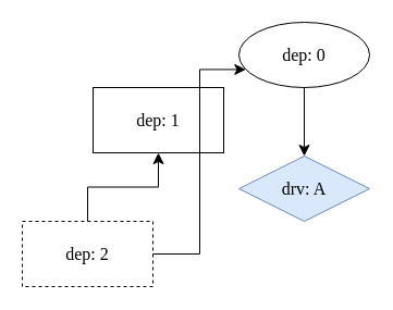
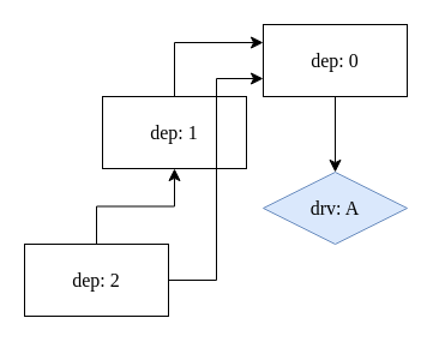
+ <mxCell id="6" value="" style="endArrow=classic;html=1;rounded=0;fontSize=12;startSize=8;endSize=8;exitX=0.5;exitY=0;exitDx=0;exitDy=0;entryX=0;entryY=0.25;entryDx=0;entryDy=0;edgeStyle=orthogonalEdgeStyle;elbow=vertical;" edge="1" parent="1" source="5" target="3"><mxGeometry width="50" height="50" relative="1" as="geometry"><mxPoint x="71" y="54" as="sourcePoint" /><mxPoint x="121" y="4" as="targetPoint" /></mxGeometry></mxCell>
- <mxCell id="3" value="&lt;font data-font-src=&quot;https://fonts.googleapis.com/css?family=Atkinson+Hyperlegible&quot; face=&quot;Atkinson Hyperlegible&quot;&gt;dep: 0&lt;/font&gt;" style="ellipse;whiteSpace=wrap;html=1;fontSize=16;" vertex="1" parent="1"><mxGeometry x="219" y="20" width="120" height="60" as="geometry" /></mxCell>
+ <mxCell id="3" value="&lt;font data-font-src=&quot;https://fonts.googleapis.com/css?family=Atkinson+Hyperlegible&quot; face=&quot;Atkinson Hyperlegible&quot;&gt;dep: 0&lt;/font&gt;" style="rounded=0;whiteSpace=wrap;html=1;fontSize=16;" vertex="1" parent="1"><mxGeometry x="219" y="20" width="120" height="60" as="geometry" /></mxCell>
- <mxCell id="8" value="&lt;div&gt;&lt;font data-font-src=&quot;https://fonts.googleapis.com/css?family=Atkinson+Hyperlegible&quot; face=&quot;Atkinson Hyperlegible&quot;&gt;dep: 2&lt;/font&gt;&lt;/div&gt;" style="rounded=0;whiteSpace=wrap;html=1;fontSize=16;dashed=1;" vertex="1" parent="1"><mxGeometry x="20" y="203" width="120" height="60" as="geometry" /></mxCell>
+ <mxCell id="8" value="&lt;div&gt;&lt;font data-font-src=&quot;https://fonts.googleapis.com/css?family=Atkinson+Hyperlegible&quot; face=&quot;Atkinson Hyperlegible&quot;&gt;dep: 2&lt;/font&gt;&lt;/div&gt;" style="rounded=0;whiteSpace=wrap;html=1;fontSize=16;" vertex="1" parent="1"><mxGeometry x="20" y="203" width="120" height="60" as="geometry" /></mxCell>
